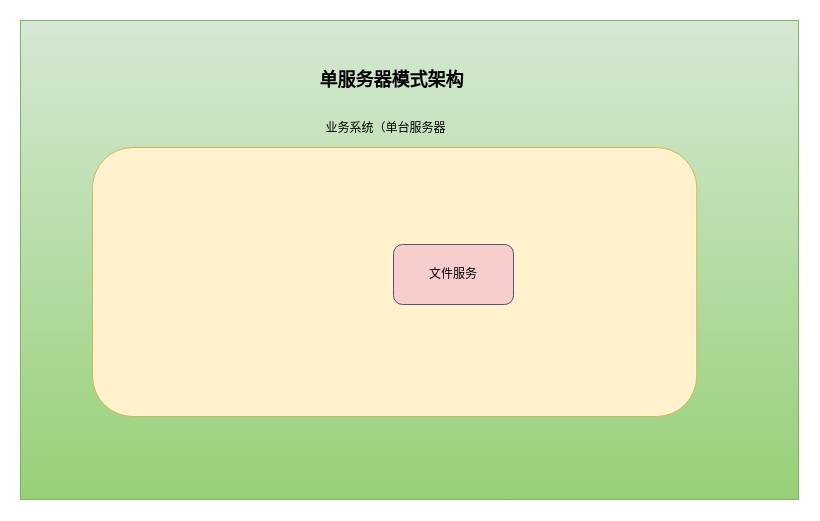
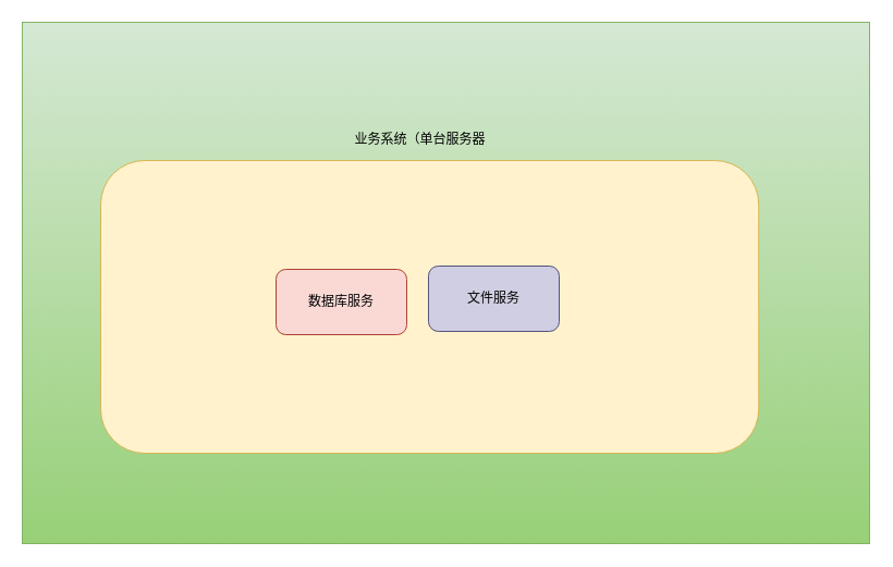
- <mxCell id="7" value="&lt;b&gt;&lt;font style=&quot;font-size: 18px;&quot;&gt;单服务器模式架构&lt;/font&gt;&lt;/b&gt;" style="text;html=1;strokeColor=none;fillColor=none;align=center;verticalAlign=middle;whiteSpace=wrap;rounded=0;" vertex="1" parent="1"><mxGeometry x="297" y="67" width="189" height="26" as="geometry" /></mxCell>
- <mxCell id="4" value="文件服务" style="rounded=1;whiteSpace=wrap;html=1;fillColor=#f8cecc;strokeColor=#56517e;" vertex="1" parent="1"><mxGeometry x="393" y="244" width="120" height="60" as="geometry" /></mxCell>
+ <mxCell id="4" value="文件服务" style="rounded=1;whiteSpace=wrap;html=1;fillColor=#d0cee2;strokeColor=#56517e;" vertex="1" parent="1"><mxGeometry x="393" y="244" width="120" height="60" as="geometry" /></mxCell>
+ <mxCell id="5" value="数据库服务" style="rounded=1;whiteSpace=wrap;html=1;fillColor=#fad9d5;strokeColor=#ae4132;" vertex="1" parent="1"><mxGeometry x="253" y="247" width="120" height="60" as="geometry" /></mxCell>
